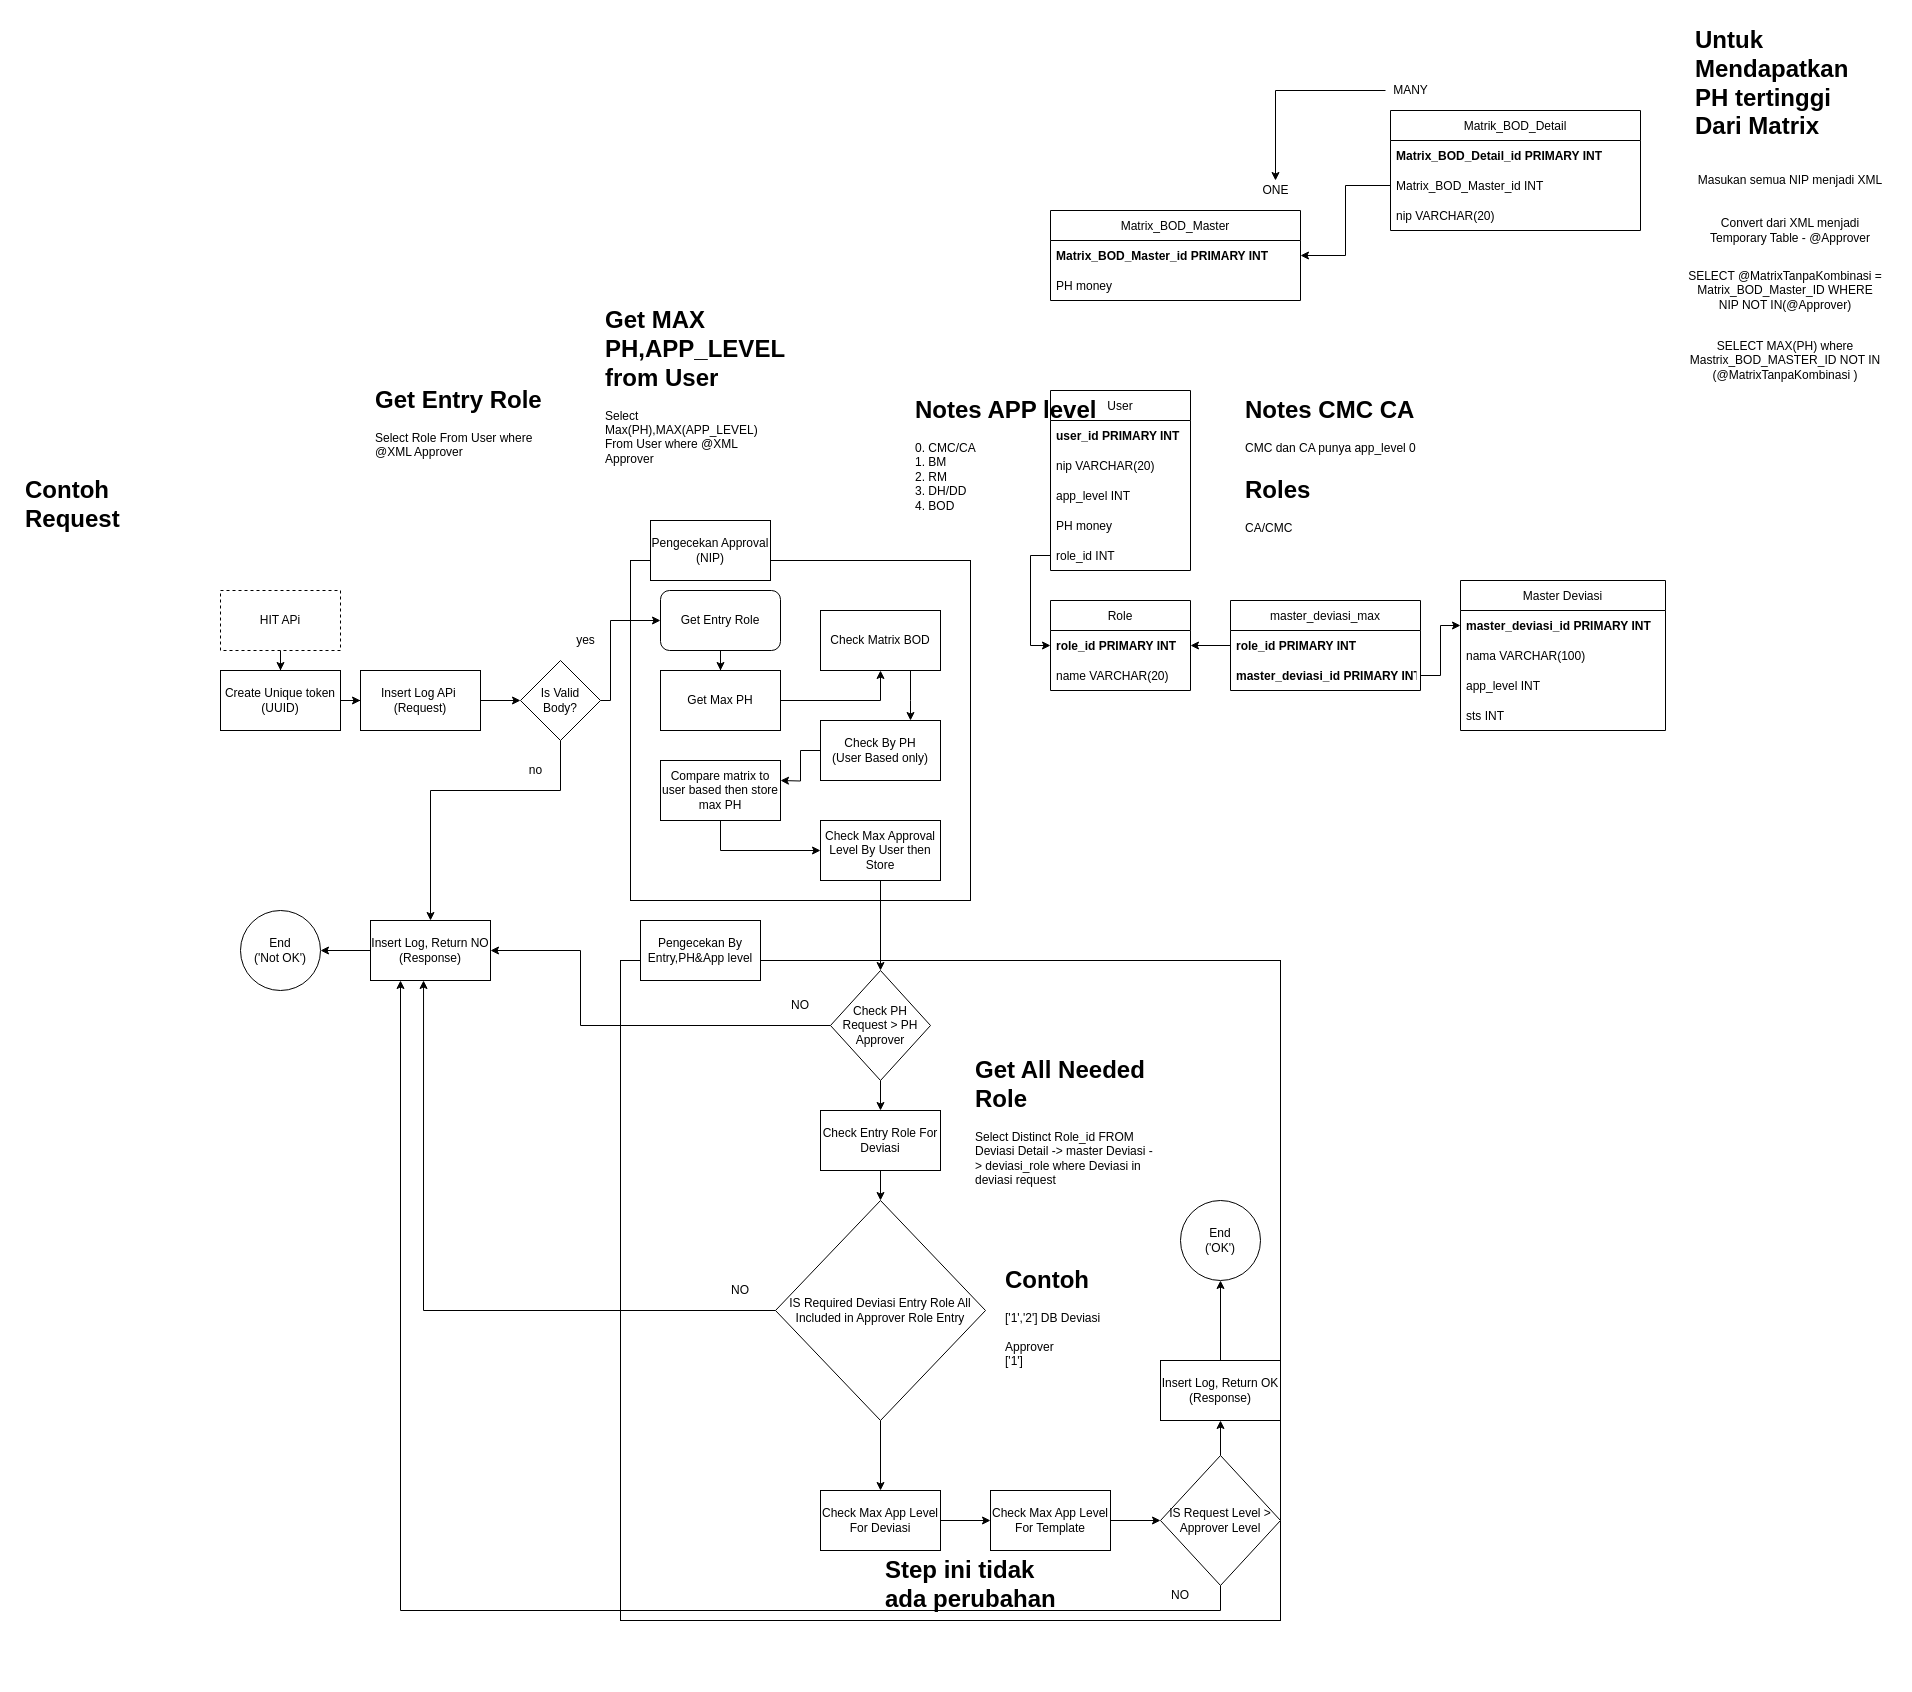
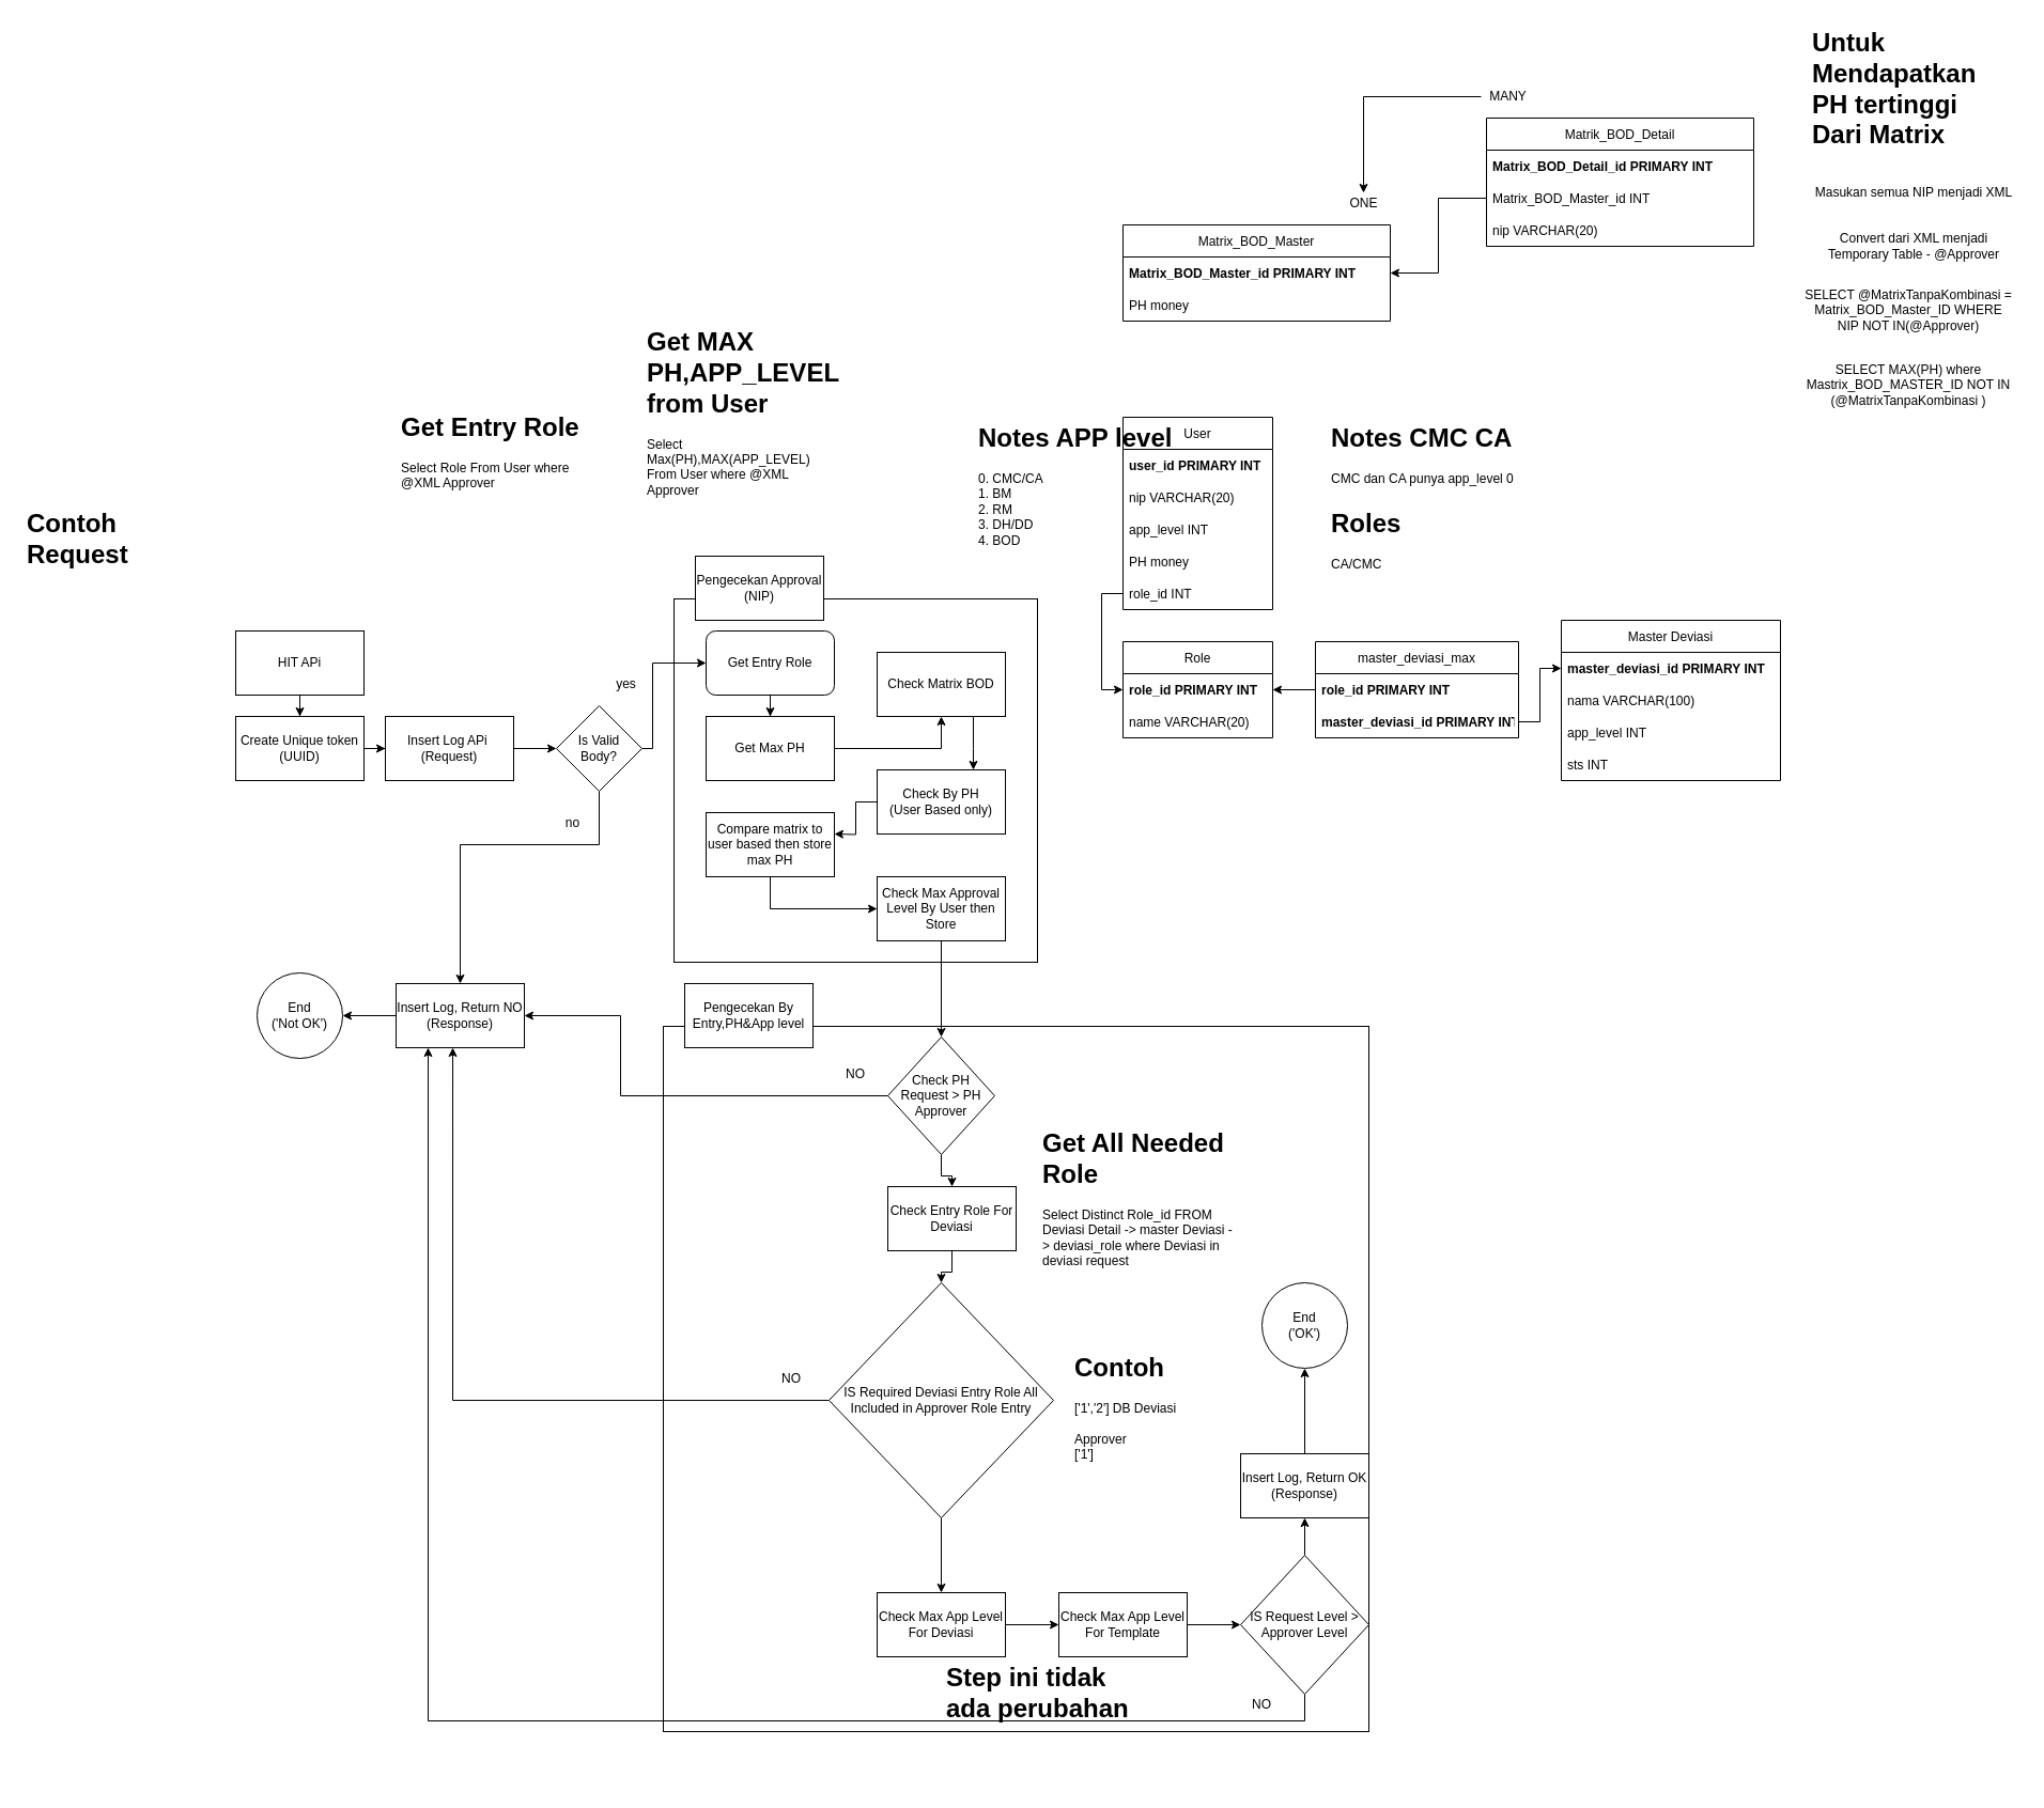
- <mxCell id="5" value="HIT APi" style="rounded=0;whiteSpace=wrap;html=1;dashed=1;" vertex="1" parent="1"><mxGeometry x="220" y="590" width="120" height="60" as="geometry" /></mxCell>
+ <mxCell id="5" value="HIT APi" style="rounded=0;whiteSpace=wrap;html=1;" vertex="1" parent="1"><mxGeometry x="220" y="590" width="120" height="60" as="geometry" /></mxCell>
- <mxCell id="37" value="Check Entry Role For Deviasi" style="rounded=0;whiteSpace=wrap;html=1;" vertex="1" parent="1"><mxGeometry x="820" y="1110" width="120" height="60" as="geometry" /></mxCell>
+ <mxCell id="37" value="Check Entry Role For Deviasi" style="rounded=0;whiteSpace=wrap;html=1;" vertex="1" parent="1"><mxGeometry x="830" y="1110" width="120" height="60" as="geometry" /></mxCell>
